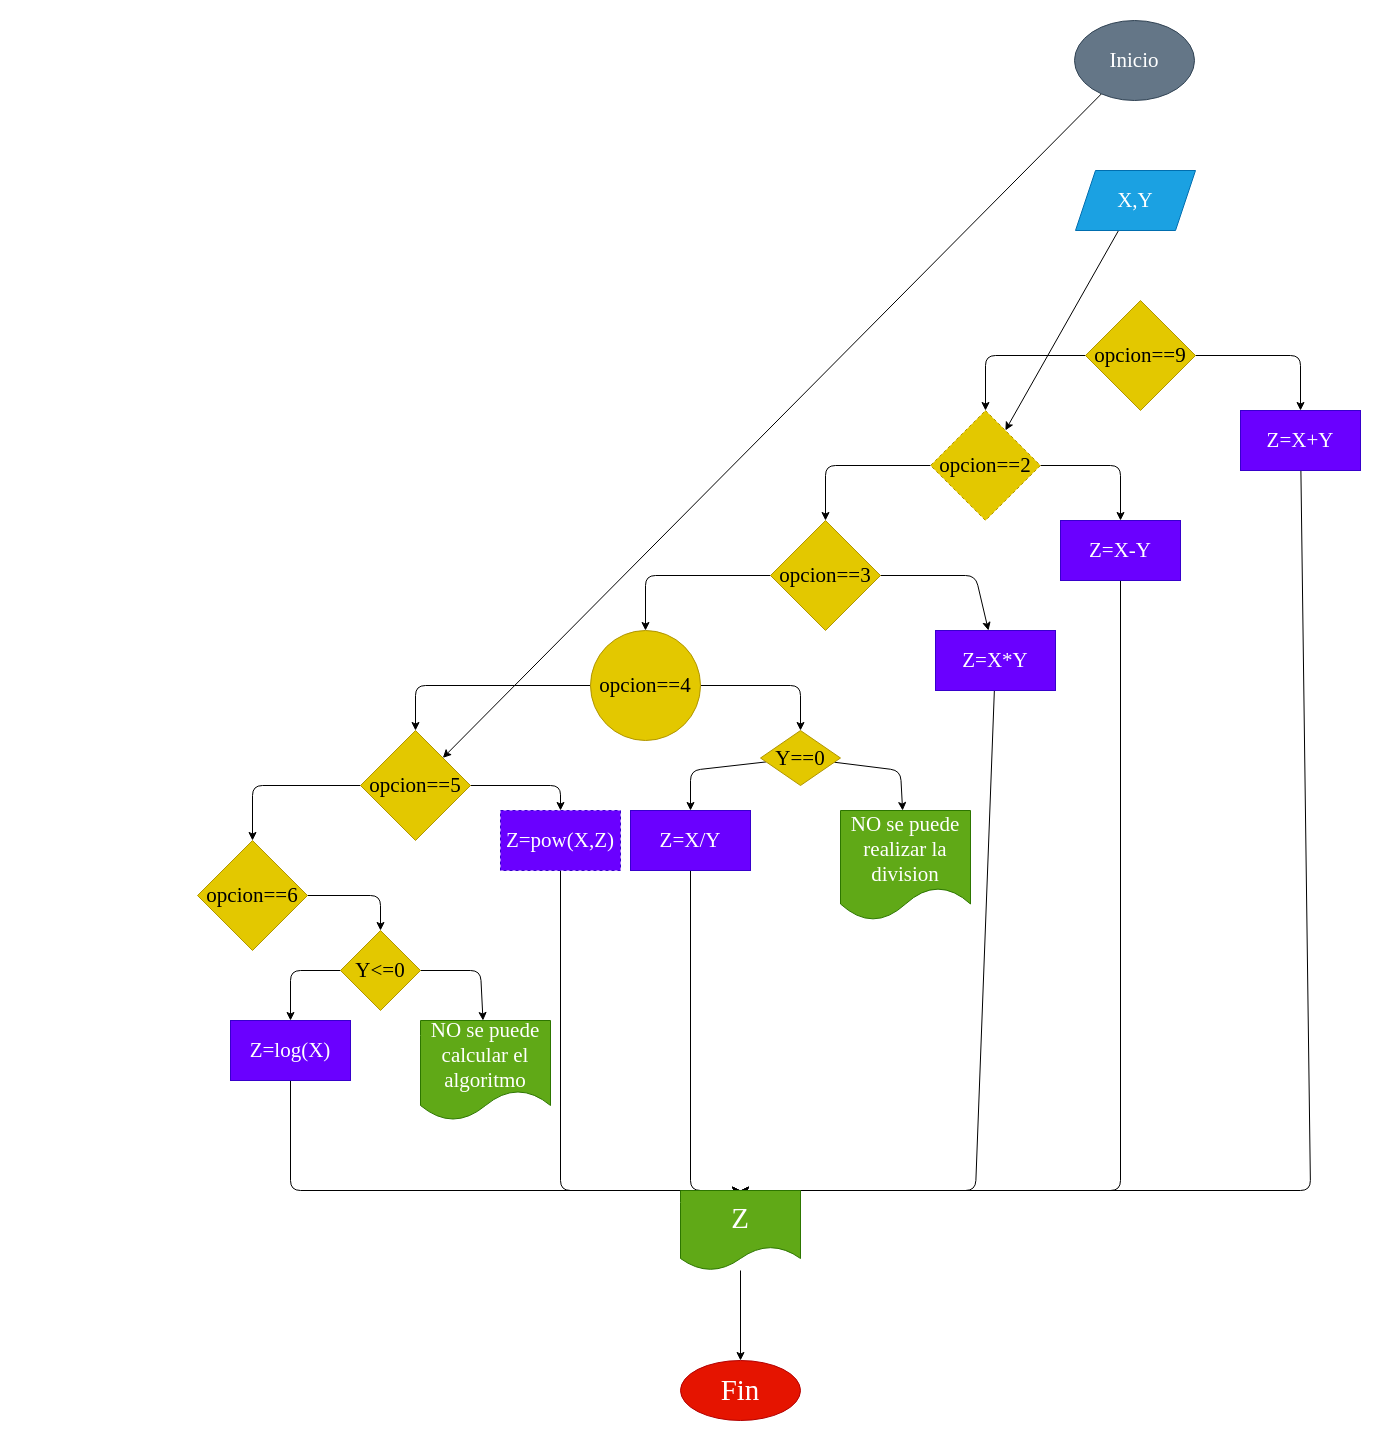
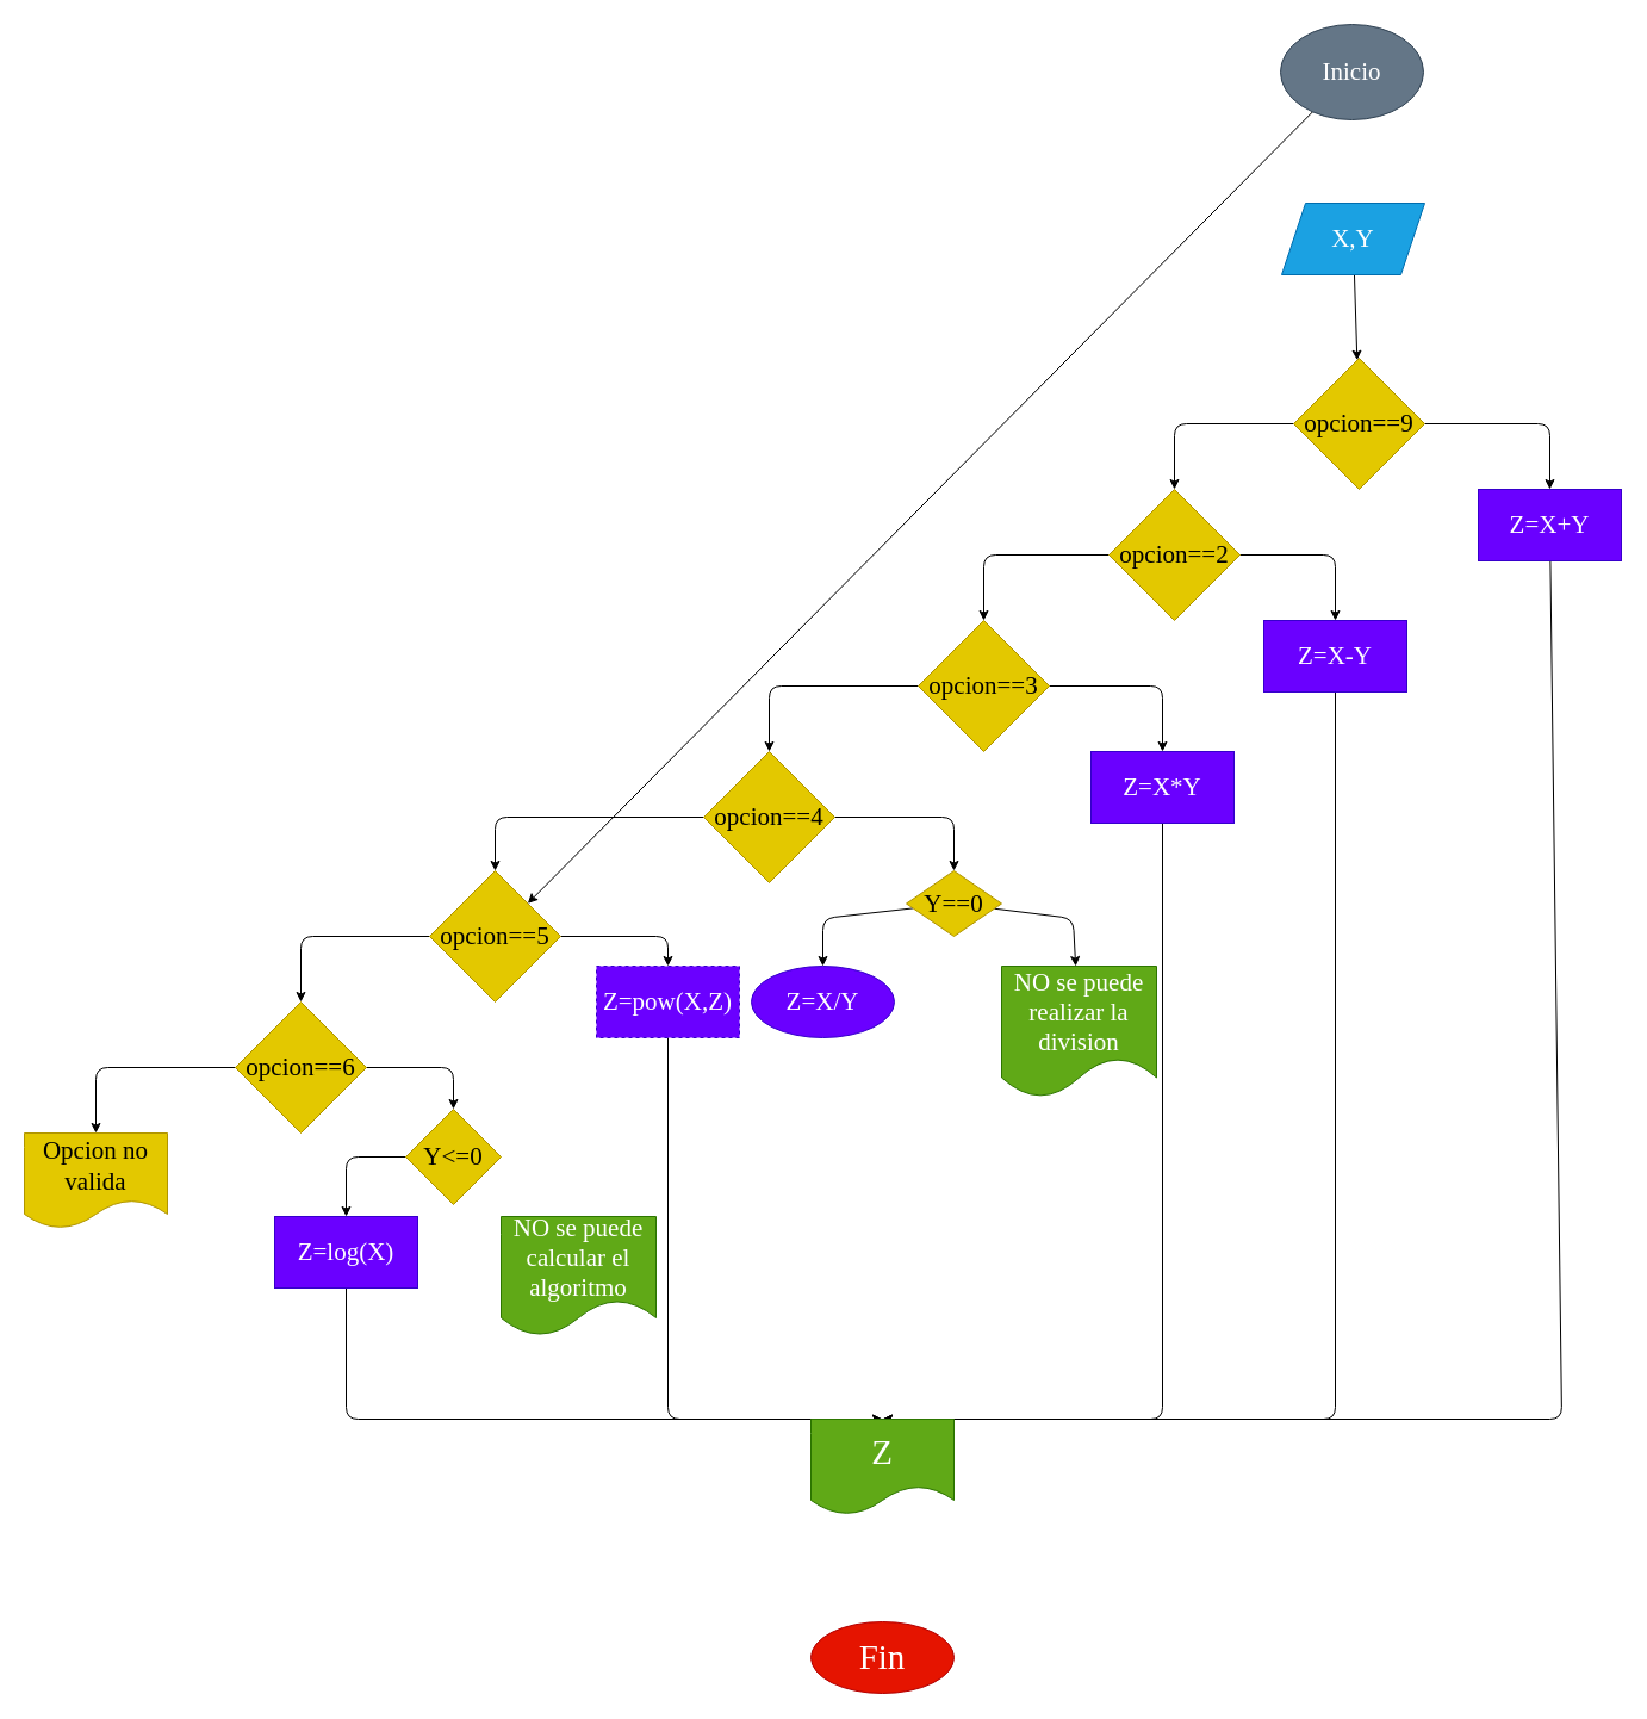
- <mxCell id="4" value="" style="edgeStyle=none;html=1;fontFamily=Comic Sans MS;fontSize=21;" edge="1" parent="1" source="5" target="13"><mxGeometry relative="1" as="geometry" /></mxCell>
+ <mxCell id="4" value="" style="edgeStyle=none;html=1;fontFamily=Comic Sans MS;fontSize=21;" edge="1" parent="1" source="5" target="8"><mxGeometry relative="1" as="geometry" /></mxCell>
- <mxCell id="13" value="opcion==2" style="rhombus;whiteSpace=wrap;html=1;fontSize=21;fontFamily=Comic Sans MS;fillColor=#e3c800;strokeColor=#B09500;fontColor=#000000;dashed=1;" vertex="1" parent="1"><mxGeometry x="930" y="410" width="110" height="110" as="geometry" /></mxCell>
+ <mxCell id="13" value="opcion==2" style="rhombus;whiteSpace=wrap;html=1;fontSize=21;fontFamily=Comic Sans MS;fillColor=#e3c800;strokeColor=#B09500;fontColor=#000000;" vertex="1" parent="1"><mxGeometry x="930" y="410" width="110" height="110" as="geometry" /></mxCell>
- <mxCell id="20" value="Z=X*Y" style="whiteSpace=wrap;html=1;fontSize=21;fontFamily=Comic Sans MS;fillColor=#6a00ff;strokeColor=#3700CC;fontColor=#ffffff;" vertex="1" parent="1"><mxGeometry x="935" y="630" width="120" height="60" as="geometry" /></mxCell>
+ <mxCell id="20" value="Z=X*Y" style="whiteSpace=wrap;html=1;fontSize=21;fontFamily=Comic Sans MS;fillColor=#6a00ff;strokeColor=#3700CC;fontColor=#ffffff;" vertex="1" parent="1"><mxGeometry x="915" y="630" width="120" height="60" as="geometry" /></mxCell>
- <mxCell id="23" value="opcion==4" style="ellipse;whiteSpace=wrap;html=1;fontSize=21;fontFamily=Comic Sans MS;fillColor=#e3c800;strokeColor=#B09500;fontColor=#000000;" vertex="1" parent="1"><mxGeometry x="590" y="630" width="110" height="110" as="geometry" /></mxCell>
+ <mxCell id="23" value="opcion==4" style="rhombus;whiteSpace=wrap;html=1;fontSize=21;fontFamily=Comic Sans MS;fillColor=#e3c800;strokeColor=#B09500;fontColor=#000000;" vertex="1" parent="1"><mxGeometry x="590" y="630" width="110" height="110" as="geometry" /></mxCell>
- <mxCell id="28" value="Z=X/Y" style="whiteSpace=wrap;html=1;fontSize=21;fontFamily=Comic Sans MS;fillColor=#6a00ff;strokeColor=#3700CC;fontColor=#ffffff;" vertex="1" parent="1"><mxGeometry x="630" y="810" width="120" height="60" as="geometry" /></mxCell>
+ <mxCell id="28" value="Z=X/Y" style="ellipse;whiteSpace=wrap;html=1;fontSize=21;fontFamily=Comic Sans MS;fillColor=#6a00ff;strokeColor=#3700CC;fontColor=#ffffff;" vertex="1" parent="1"><mxGeometry x="630" y="810" width="120" height="60" as="geometry" /></mxCell>
+ <mxCell id="36" value="" style="edgeStyle=none;html=1;fontFamily=Comic Sans MS;fontSize=21;" edge="1" parent="1" source="37" target="44"><mxGeometry relative="1" as="geometry"><Array as="points"><mxPoint x="80" y="895" /></Array></mxGeometry></mxCell>
- <mxCell id="38" value="" style="edgeStyle=none;html=1;fontFamily=Comic Sans MS;fontSize=21;" edge="1" parent="1" source="40" target="41"><mxGeometry relative="1" as="geometry"><Array as="points"><mxPoint x="480" y="970" /></Array></mxGeometry></mxCell>
+ <mxCell id="44" value="Opcion no valida" style="shape=document;whiteSpace=wrap;html=1;boundedLbl=1;fontSize=21;fontFamily=Comic Sans MS;fillColor=#e3c800;strokeColor=#B09500;fontColor=#000000;" vertex="1" parent="1"><mxGeometry x="20" y="950" width="120" height="80" as="geometry" /></mxCell>
- <mxCell id="27" style="edgeStyle=none;html=1;entryX=0.5;entryY=0;entryDx=0;entryDy=0;fontFamily=Comic Sans MS;fontSize=29;" edge="1" parent="1" source="28" target="46"><mxGeometry relative="1" as="geometry"><Array as="points"><mxPoint x="690" y="1190" /></Array></mxGeometry></mxCell>
- <mxCell id="45" value="" style="edgeStyle=none;html=1;fontFamily=Comic Sans MS;fontSize=29;" edge="1" parent="1" source="46" target="47"><mxGeometry relative="1" as="geometry" /></mxCell>
